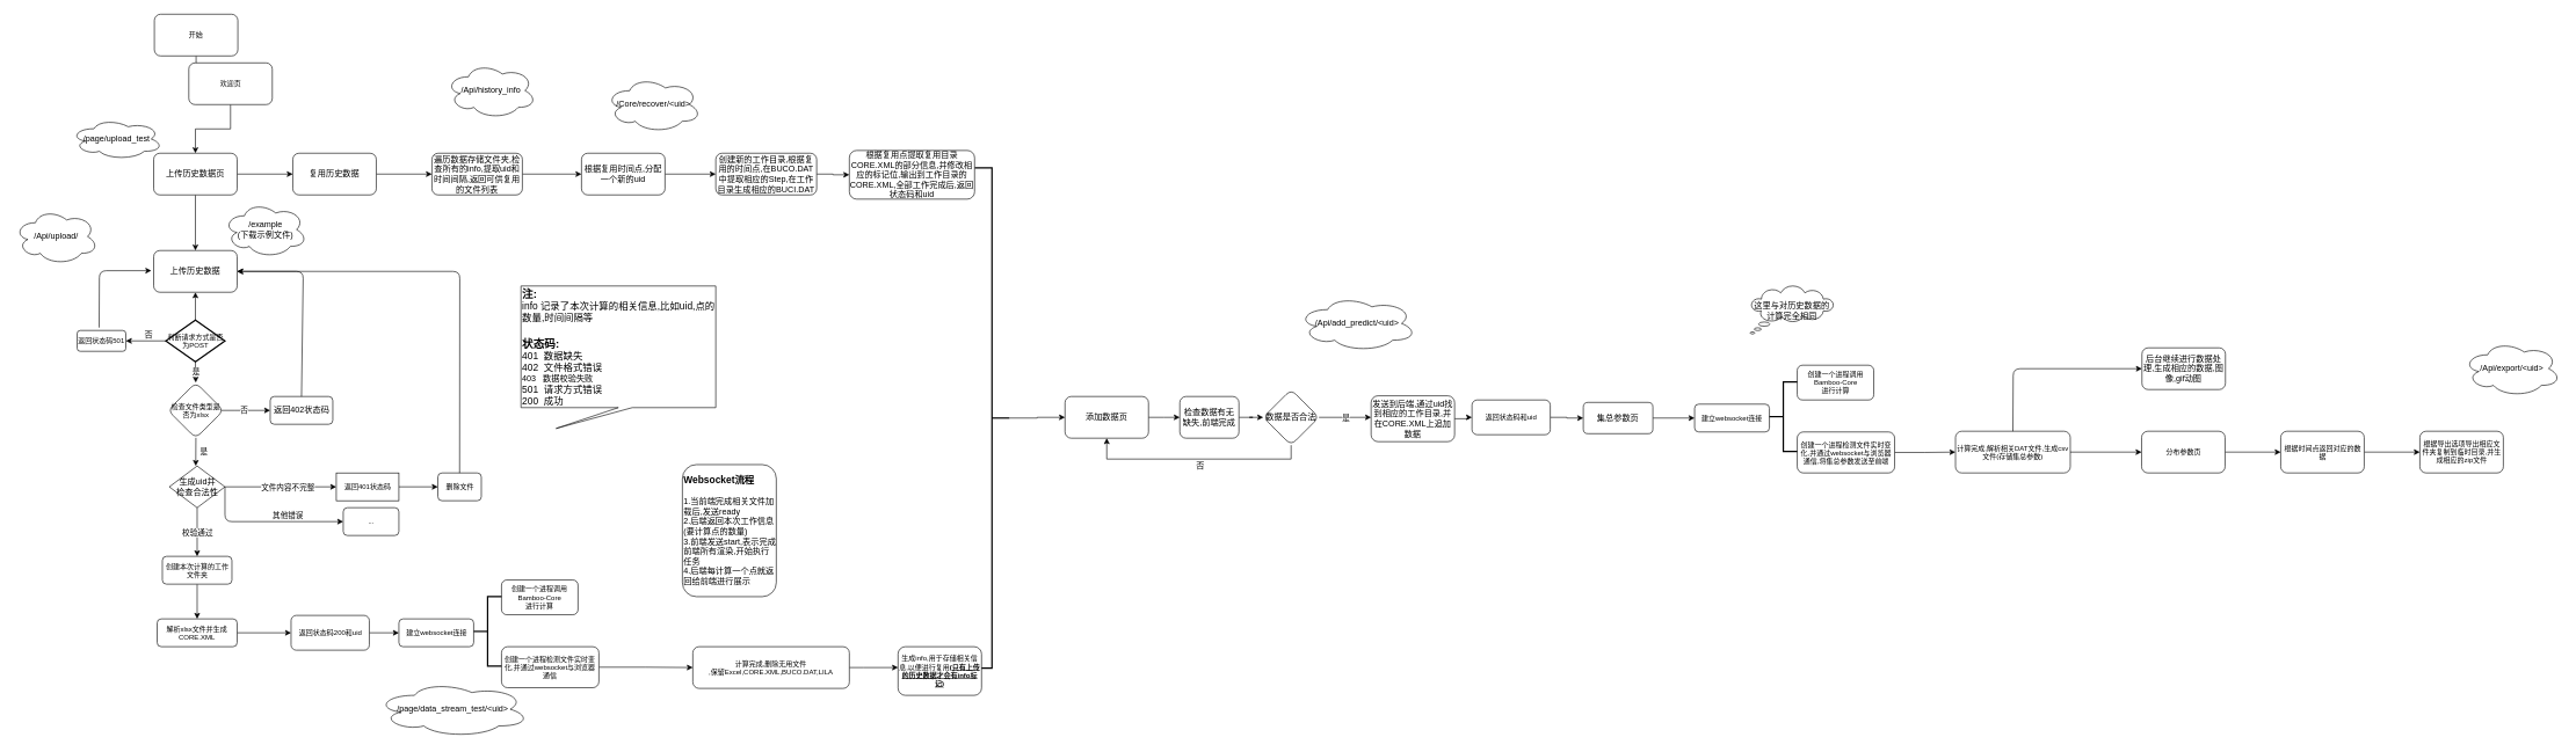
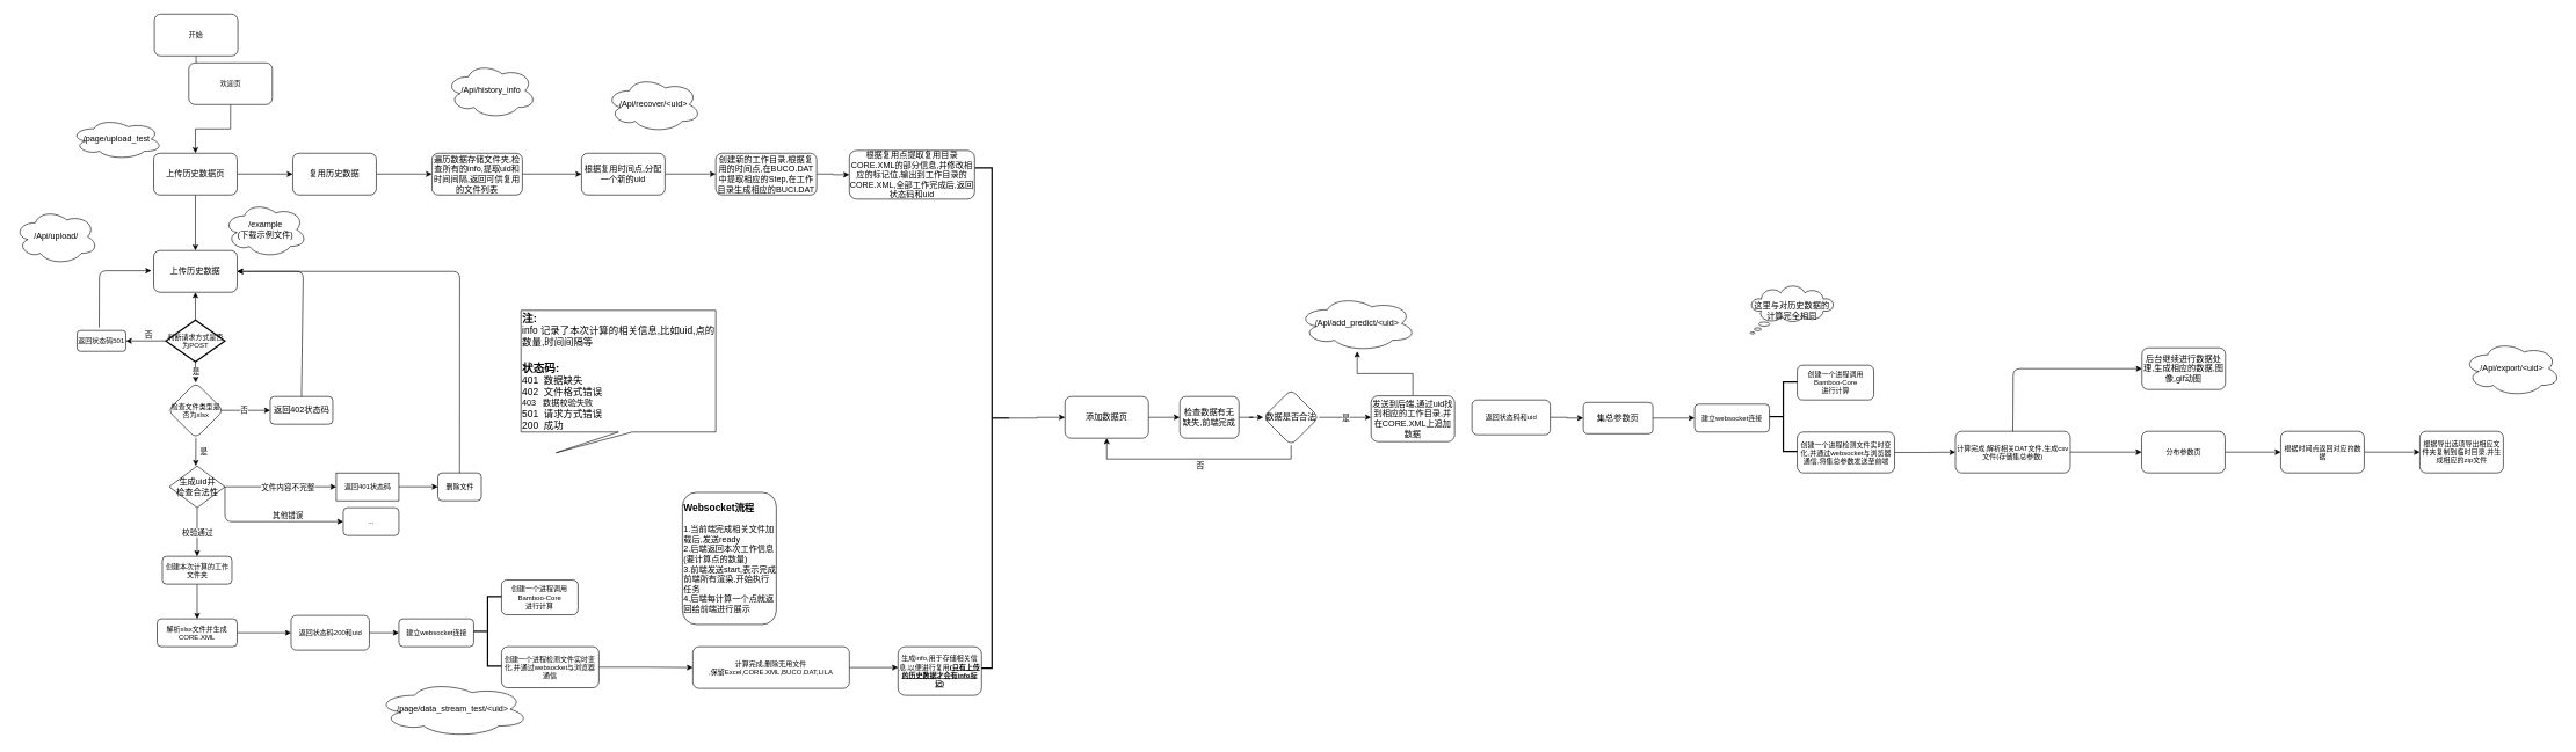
- <mxCell id="95" value="/Core/recover/&amp;lt;uid&amp;gt;" style="ellipse;shape=cloud;whiteSpace=wrap;html=1;" vertex="1" parent="1"><mxGeometry x="870" y="110" width="137" height="80" as="geometry" /></mxCell>
+ <mxCell id="95" value="/Api/recover/&amp;lt;uid&amp;gt;" style="ellipse;shape=cloud;whiteSpace=wrap;html=1;" vertex="1" parent="1"><mxGeometry x="870" y="110" width="137" height="80" as="geometry" /></mxCell>
- <mxCell id="57" value="&lt;font&gt;&lt;font style=&quot;font-size: 16px&quot;&gt;&lt;b&gt;注:&lt;/b&gt;&lt;/font&gt;&lt;br&gt;&lt;span style=&quot;font-size: 14px&quot;&gt;info 记录了本次计算的相关信息,比如uid,点的数量,时间间隔等&lt;/span&gt;&lt;br&gt;&lt;b&gt;&lt;font style=&quot;font-size: 16px&quot;&gt;&lt;br&gt;状态码:&lt;/font&gt;&lt;/b&gt;&lt;br&gt;&lt;span style=&quot;font-size: 14px&quot;&gt;401&amp;nbsp; 数据缺失&lt;/span&gt;&lt;br&gt;&lt;span style=&quot;font-size: 14px&quot;&gt;402&amp;nbsp; 文件格式错误&lt;br&gt;&lt;/span&gt;403&amp;nbsp; &amp;nbsp;数据校验失败&lt;br&gt;&lt;span style=&quot;font-size: 14px&quot;&gt;501&amp;nbsp; 请求方式错误&lt;/span&gt;&lt;br&gt;&lt;span style=&quot;font-size: 14px&quot;&gt;200&amp;nbsp; 成功&lt;/span&gt;&lt;/font&gt;" style="shape=callout;whiteSpace=wrap;html=1;perimeter=calloutPerimeter;fontSize=12;position2=0.18;align=left;" parent="1" vertex="1"><mxGeometry x="748" y="411" width="280" height="205" as="geometry" /></mxCell>
+ <mxCell id="57" value="&lt;font&gt;&lt;font style=&quot;font-size: 16px&quot;&gt;&lt;b&gt;注:&lt;/b&gt;&lt;/font&gt;&lt;br&gt;&lt;span style=&quot;font-size: 14px&quot;&gt;info 记录了本次计算的相关信息,比如uid,点的数量,时间间隔等&lt;/span&gt;&lt;br&gt;&lt;b&gt;&lt;font style=&quot;font-size: 16px&quot;&gt;&lt;br&gt;状态码:&lt;/font&gt;&lt;/b&gt;&lt;br&gt;&lt;span style=&quot;font-size: 14px&quot;&gt;401&amp;nbsp; 数据缺失&lt;/span&gt;&lt;br&gt;&lt;span style=&quot;font-size: 14px&quot;&gt;402&amp;nbsp; 文件格式错误&lt;br&gt;&lt;/span&gt;403&amp;nbsp; &amp;nbsp;数据校验失败&lt;br&gt;&lt;span style=&quot;font-size: 14px&quot;&gt;501&amp;nbsp; 请求方式错误&lt;/span&gt;&lt;br&gt;&lt;span style=&quot;font-size: 14px&quot;&gt;200&amp;nbsp; 成功&lt;/span&gt;&lt;/font&gt;" style="shape=callout;whiteSpace=wrap;html=1;perimeter=calloutPerimeter;fontSize=12;position2=0.18;align=left;" parent="1" vertex="1"><mxGeometry x="748" y="446" width="280" height="205" as="geometry" /></mxCell>
- <mxCell id="67" value="" style="edgeStyle=orthogonalEdgeStyle;rounded=0;orthogonalLoop=1;jettySize=auto;html=1;fontSize=12;" parent="1" source="68" target="70" edge="1"><mxGeometry relative="1" as="geometry" /></mxCell>
+ <mxCell id="67" value="" style="edgeStyle=orthogonalEdgeStyle;rounded=0;orthogonalLoop=1;jettySize=auto;html=1;fontSize=12;" parent="1" source="68" target="97" edge="1"><mxGeometry relative="1" as="geometry" /></mxCell>
- <mxCell id="88" value="&lt;b style=&quot;font-size: 14px&quot;&gt;Websocket流程&lt;br&gt;&lt;/b&gt;&lt;br&gt;1.当前端完成相关文件加载后,发送ready&lt;br&gt;2.后端返回本次工作信息(要计算点的数量)&lt;br&gt;3.前端发送start,表示完成前端所有渲染,开始执行任务&lt;br&gt;&lt;div&gt;&lt;span&gt;4.后端每计算一个点就返回给前端进行展示&lt;/span&gt;&lt;/div&gt;" style="rounded=1;whiteSpace=wrap;html=1;align=left;" parent="1" vertex="1"><mxGeometry x="980" y="668" width="135" height="190" as="geometry" /></mxCell>
+ <mxCell id="88" value="&lt;b style=&quot;font-size: 14px&quot;&gt;Websocket流程&lt;br&gt;&lt;/b&gt;&lt;br&gt;1.当前端完成相关文件加载后,发送ready&lt;br&gt;2.后端返回本次工作信息(要计算点的数量)&lt;br&gt;3.前端发送start,表示完成前端所有渲染,开始执行任务&lt;br&gt;&lt;div&gt;&lt;span&gt;4.后端每计算一个点就返回给前端进行展示&lt;/span&gt;&lt;/div&gt;" style="rounded=1;whiteSpace=wrap;html=1;align=left;" parent="1" vertex="1"><mxGeometry x="980" y="708" width="135" height="190" as="geometry" /></mxCell>
